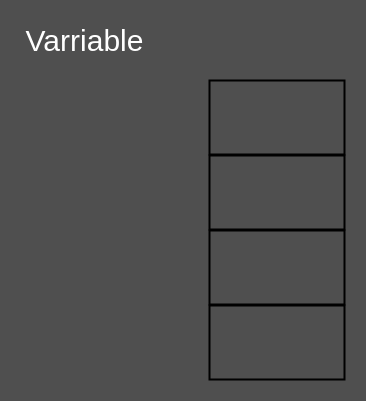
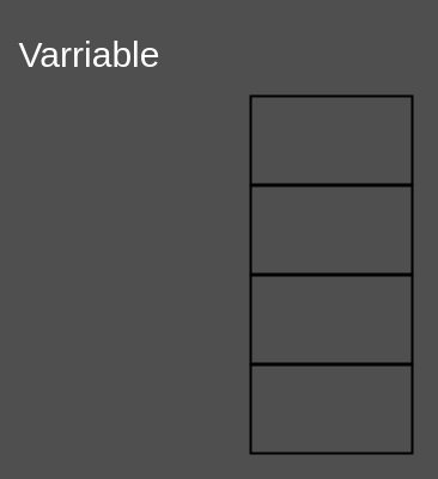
- <mxCell id="6" value="Varriable" style="text;html=1;resizable=0;autosize=1;align=center;verticalAlign=middle;points=[];rounded=0;sketch=0;strokeWidth=1;fontSize=30;fontColor=#FFFFFF;" vertex="1" parent="1"><mxGeometry x="20" y="20" width="128" height="40" as="geometry" /></mxCell>
+ <mxCell id="6" value="Varriable" style="text;html=1;resizable=0;autosize=1;align=center;verticalAlign=middle;points=[];rounded=0;sketch=0;strokeWidth=1;fontSize=30;fontColor=#FFFFFF;" vertex="1" parent="1"><mxGeometry x="10" y="25" width="128" height="40" as="geometry" /></mxCell>
